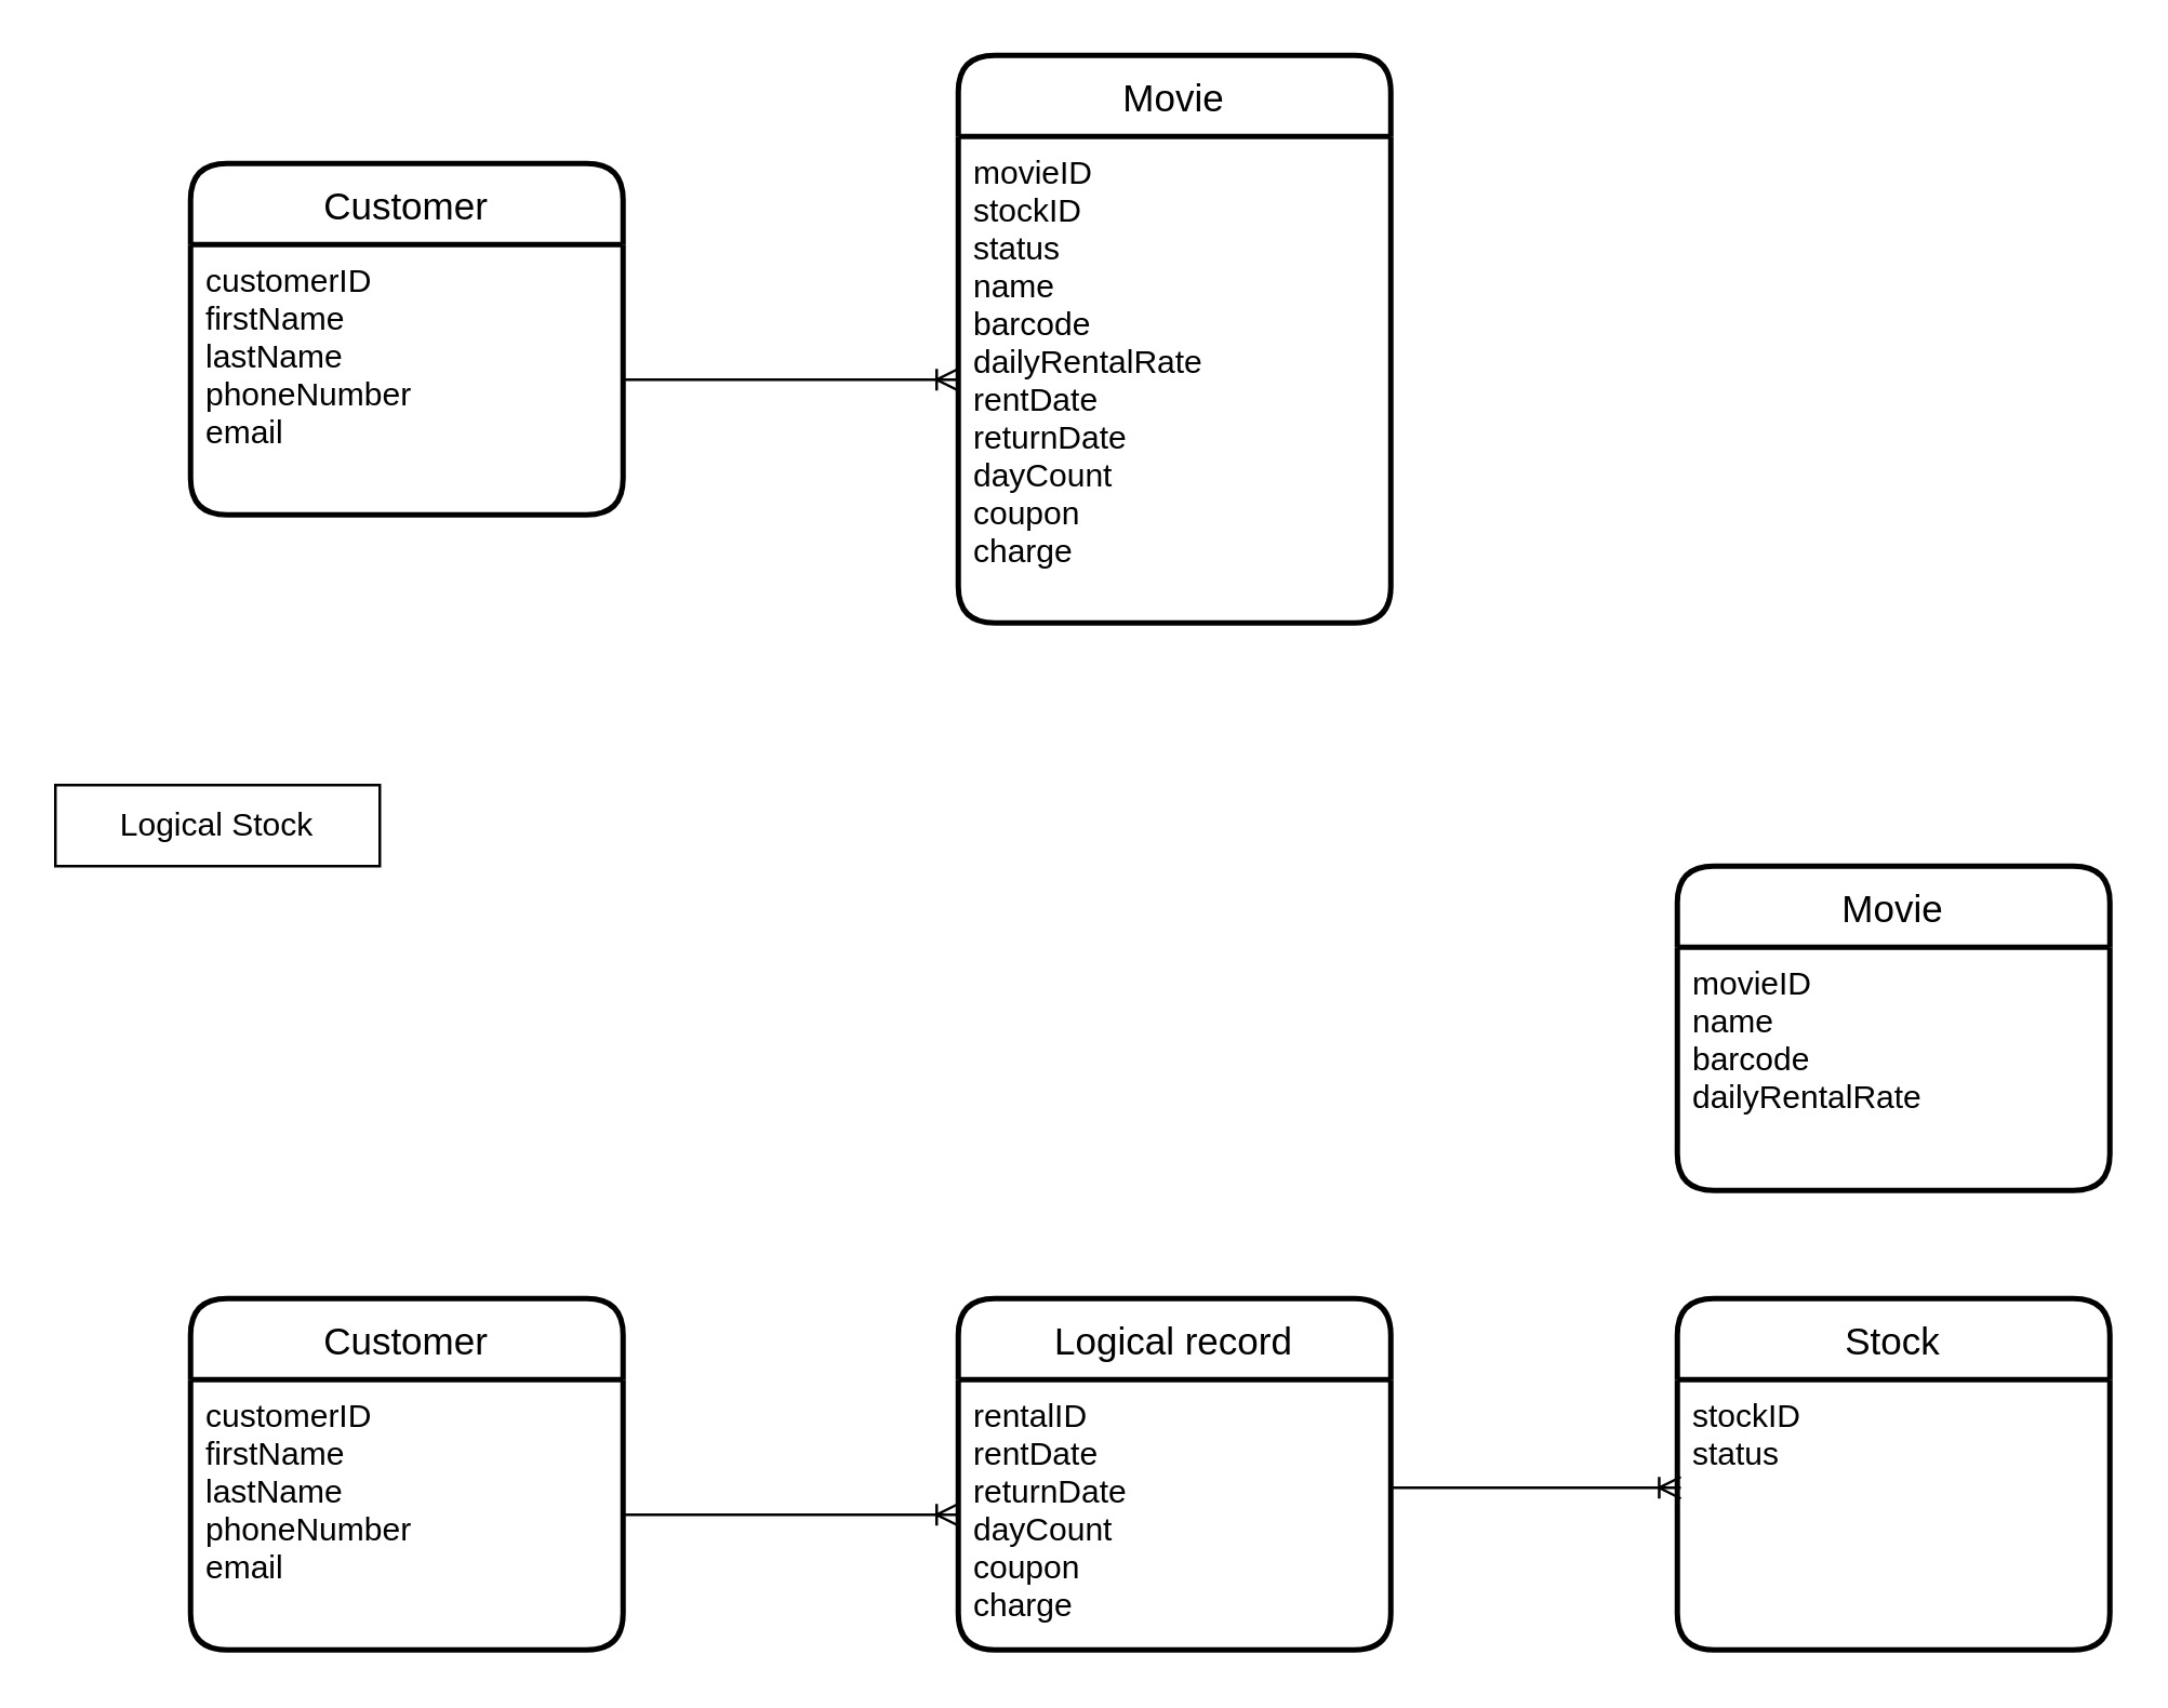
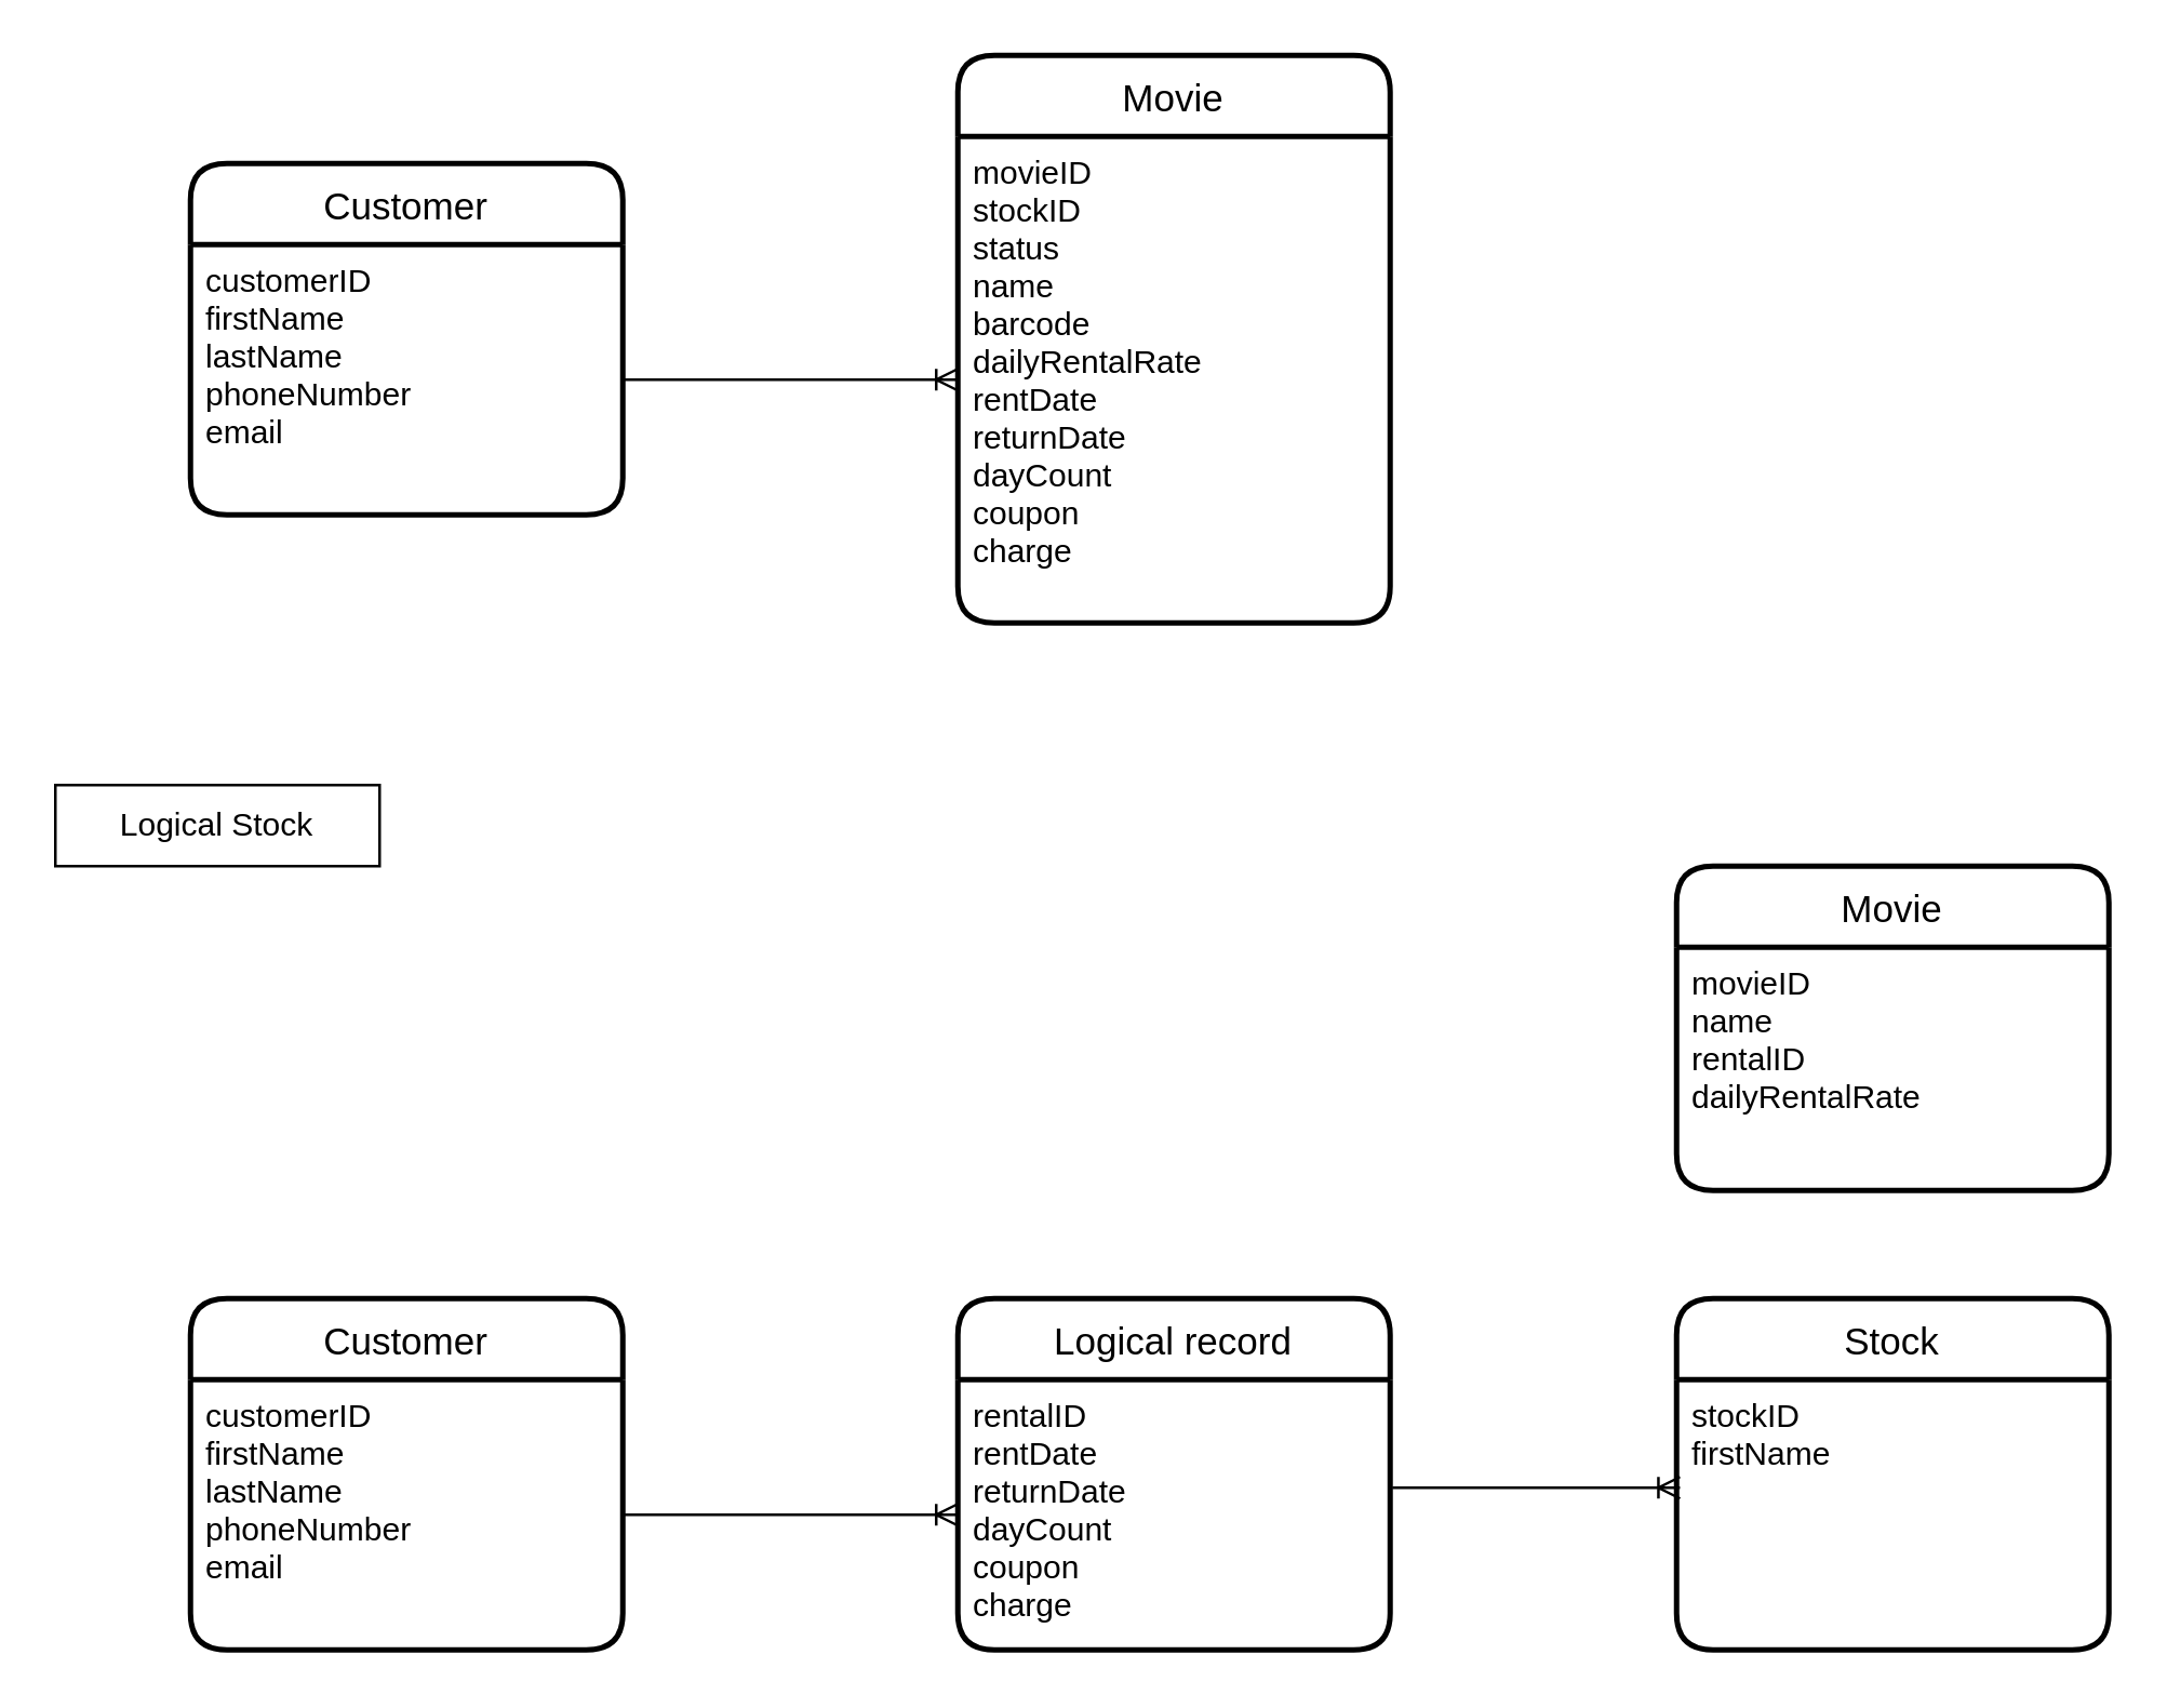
- <mxCell id="9" value="movieID&#10;name&#10;barcode&#10;dailyRentalRate" style="align=left;strokeColor=none;fillColor=none;spacingLeft=4;fontSize=12;verticalAlign=top;resizable=0;rotatable=0;part=1;" vertex="1" parent="8"><mxGeometry y="30" width="160" height="90" as="geometry" /></mxCell>
+ <mxCell id="9" value="movieID&#10;name&#10;rentalID&#10;dailyRentalRate" style="align=left;strokeColor=none;fillColor=none;spacingLeft=4;fontSize=12;verticalAlign=top;resizable=0;rotatable=0;part=1;" vertex="1" parent="8"><mxGeometry y="30" width="160" height="90" as="geometry" /></mxCell>
- <mxCell id="11" value="stockID&#10;status" style="align=left;strokeColor=none;fillColor=none;spacingLeft=4;fontSize=12;verticalAlign=top;resizable=0;rotatable=0;part=1;" vertex="1" parent="10"><mxGeometry y="30" width="160" height="100" as="geometry" /></mxCell>
+ <mxCell id="11" value="stockID&#10;firstName" style="align=left;strokeColor=none;fillColor=none;spacingLeft=4;fontSize=12;verticalAlign=top;resizable=0;rotatable=0;part=1;" vertex="1" parent="10"><mxGeometry y="30" width="160" height="100" as="geometry" /></mxCell>
